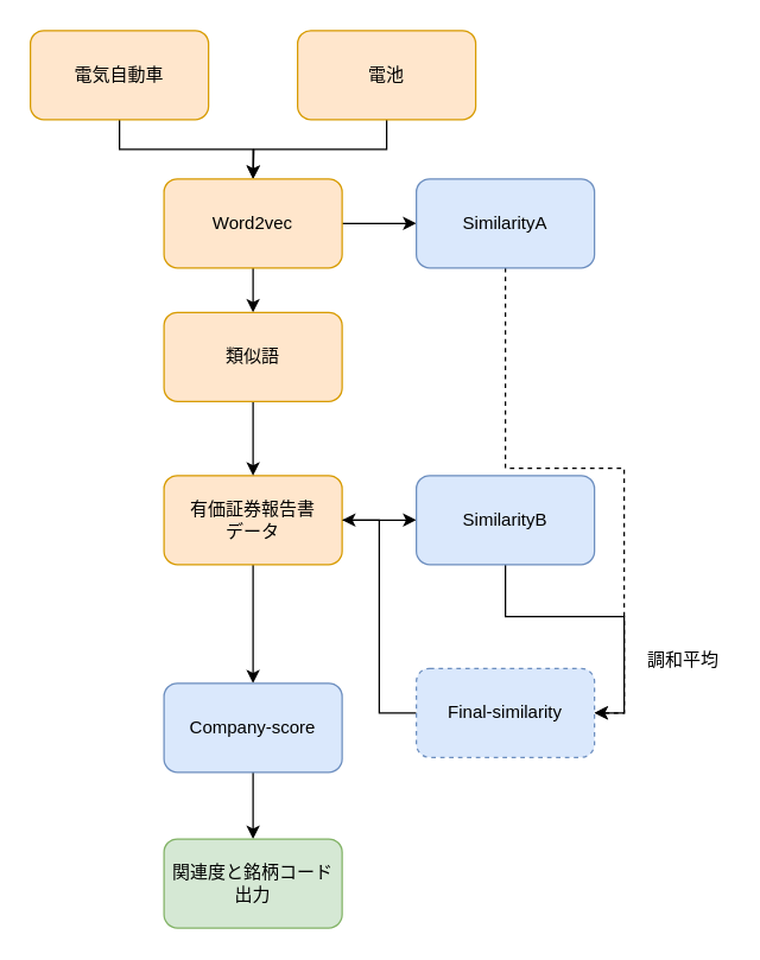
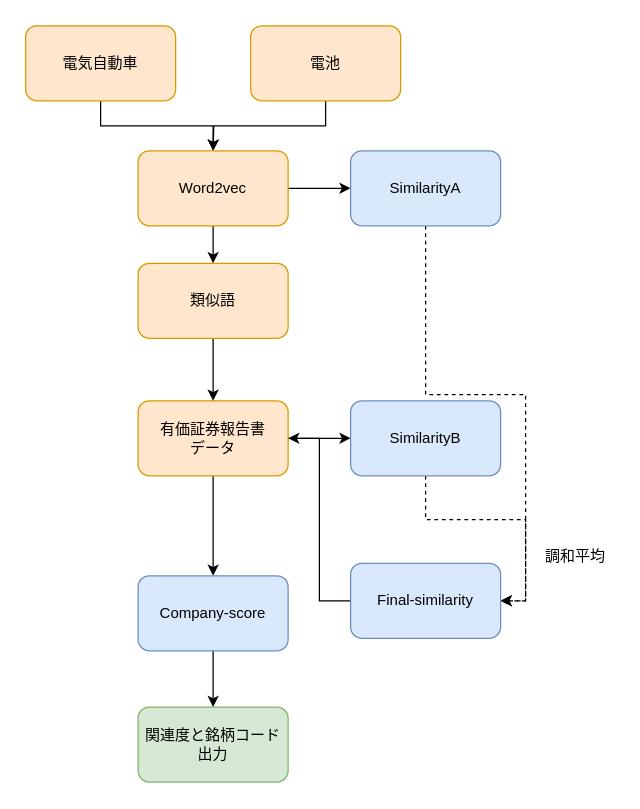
- <mxCell id="16" style="edgeStyle=orthogonalEdgeStyle;rounded=0;orthogonalLoop=1;jettySize=auto;html=1;entryX=1;entryY=0.5;entryDx=0;entryDy=0;" edge="1" parent="1" source="17" target="19"><mxGeometry relative="1" as="geometry" /></mxCell>
+ <mxCell id="16" style="edgeStyle=orthogonalEdgeStyle;rounded=0;orthogonalLoop=1;jettySize=auto;html=1;entryX=1;entryY=0.5;entryDx=0;entryDy=0;dashed=1;" edge="1" parent="1" source="17" target="19"><mxGeometry relative="1" as="geometry" /></mxCell>
- <mxCell id="19" value="Final-similarity" style="rounded=1;whiteSpace=wrap;html=1;fillColor=#dae8fc;strokeColor=#6c8ebf;dashed=1;" vertex="1" parent="1"><mxGeometry x="280" y="450" width="120" height="60" as="geometry" /></mxCell>
+ <mxCell id="19" value="Final-similarity" style="rounded=1;whiteSpace=wrap;html=1;fillColor=#dae8fc;strokeColor=#6c8ebf;" vertex="1" parent="1"><mxGeometry x="280" y="450" width="120" height="60" as="geometry" /></mxCell>
